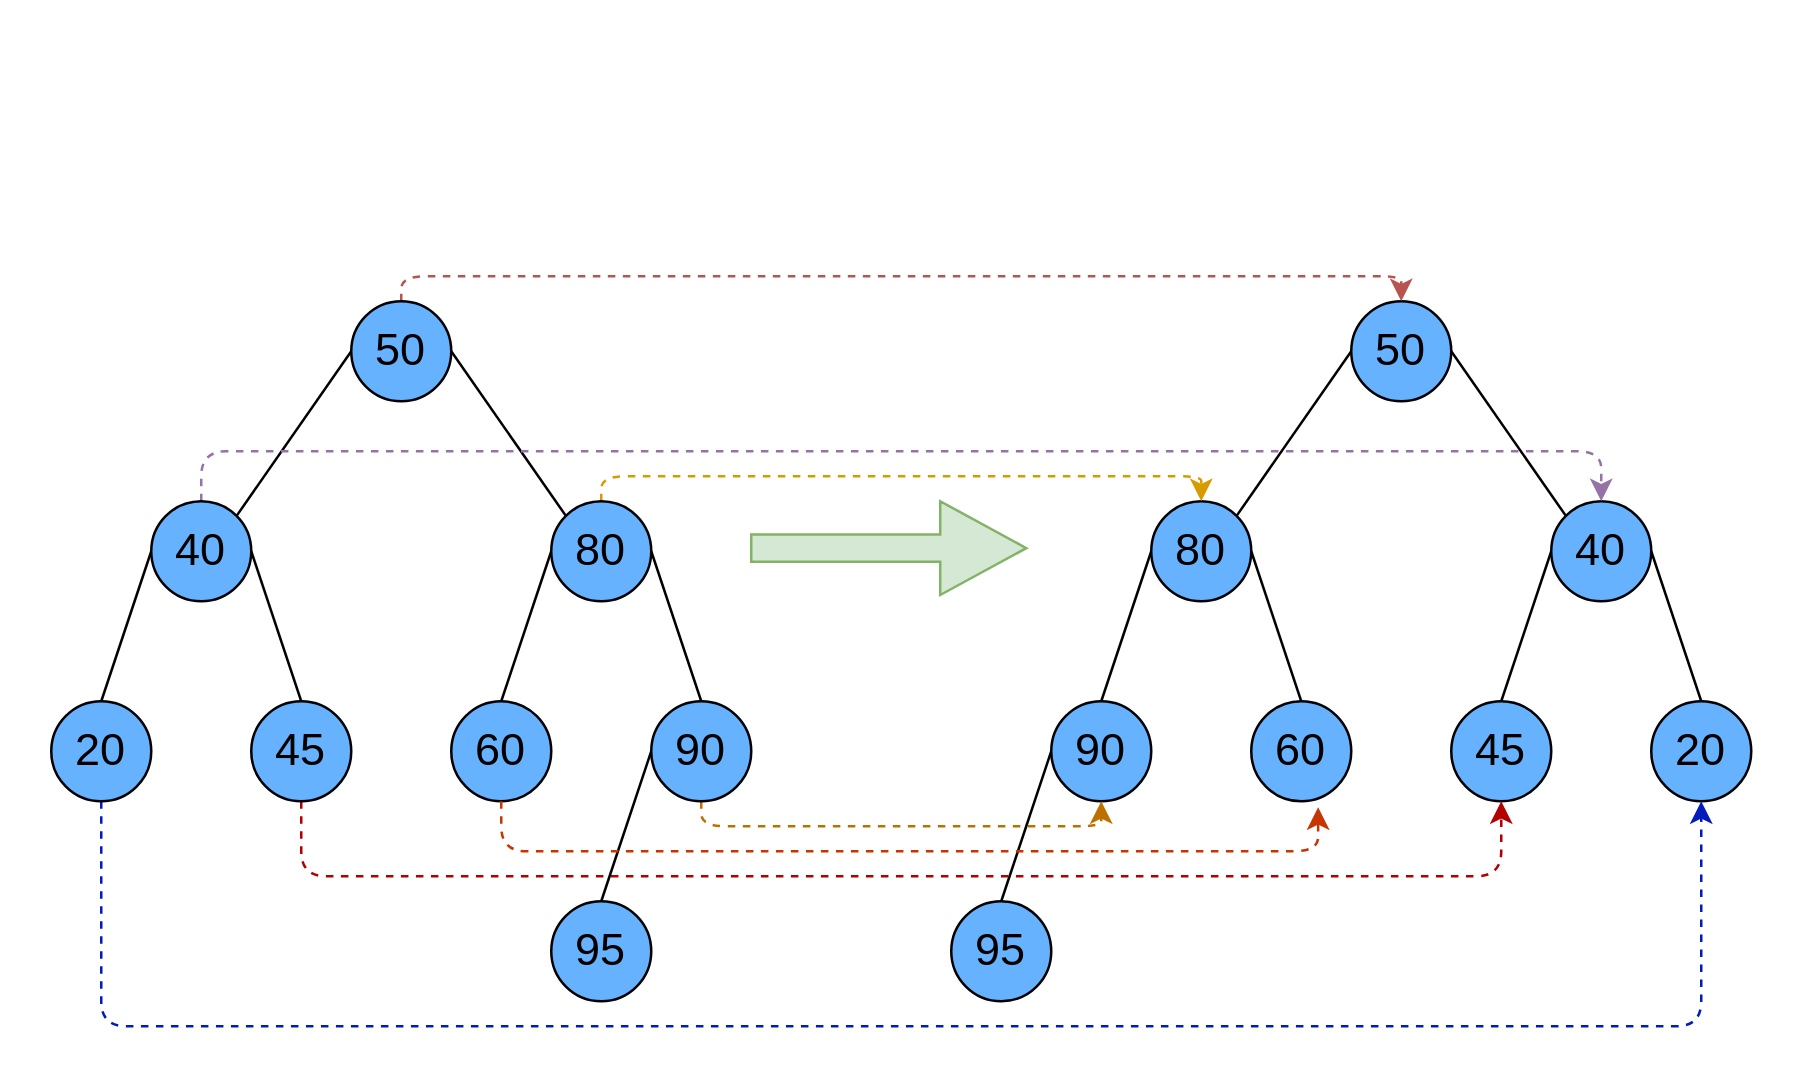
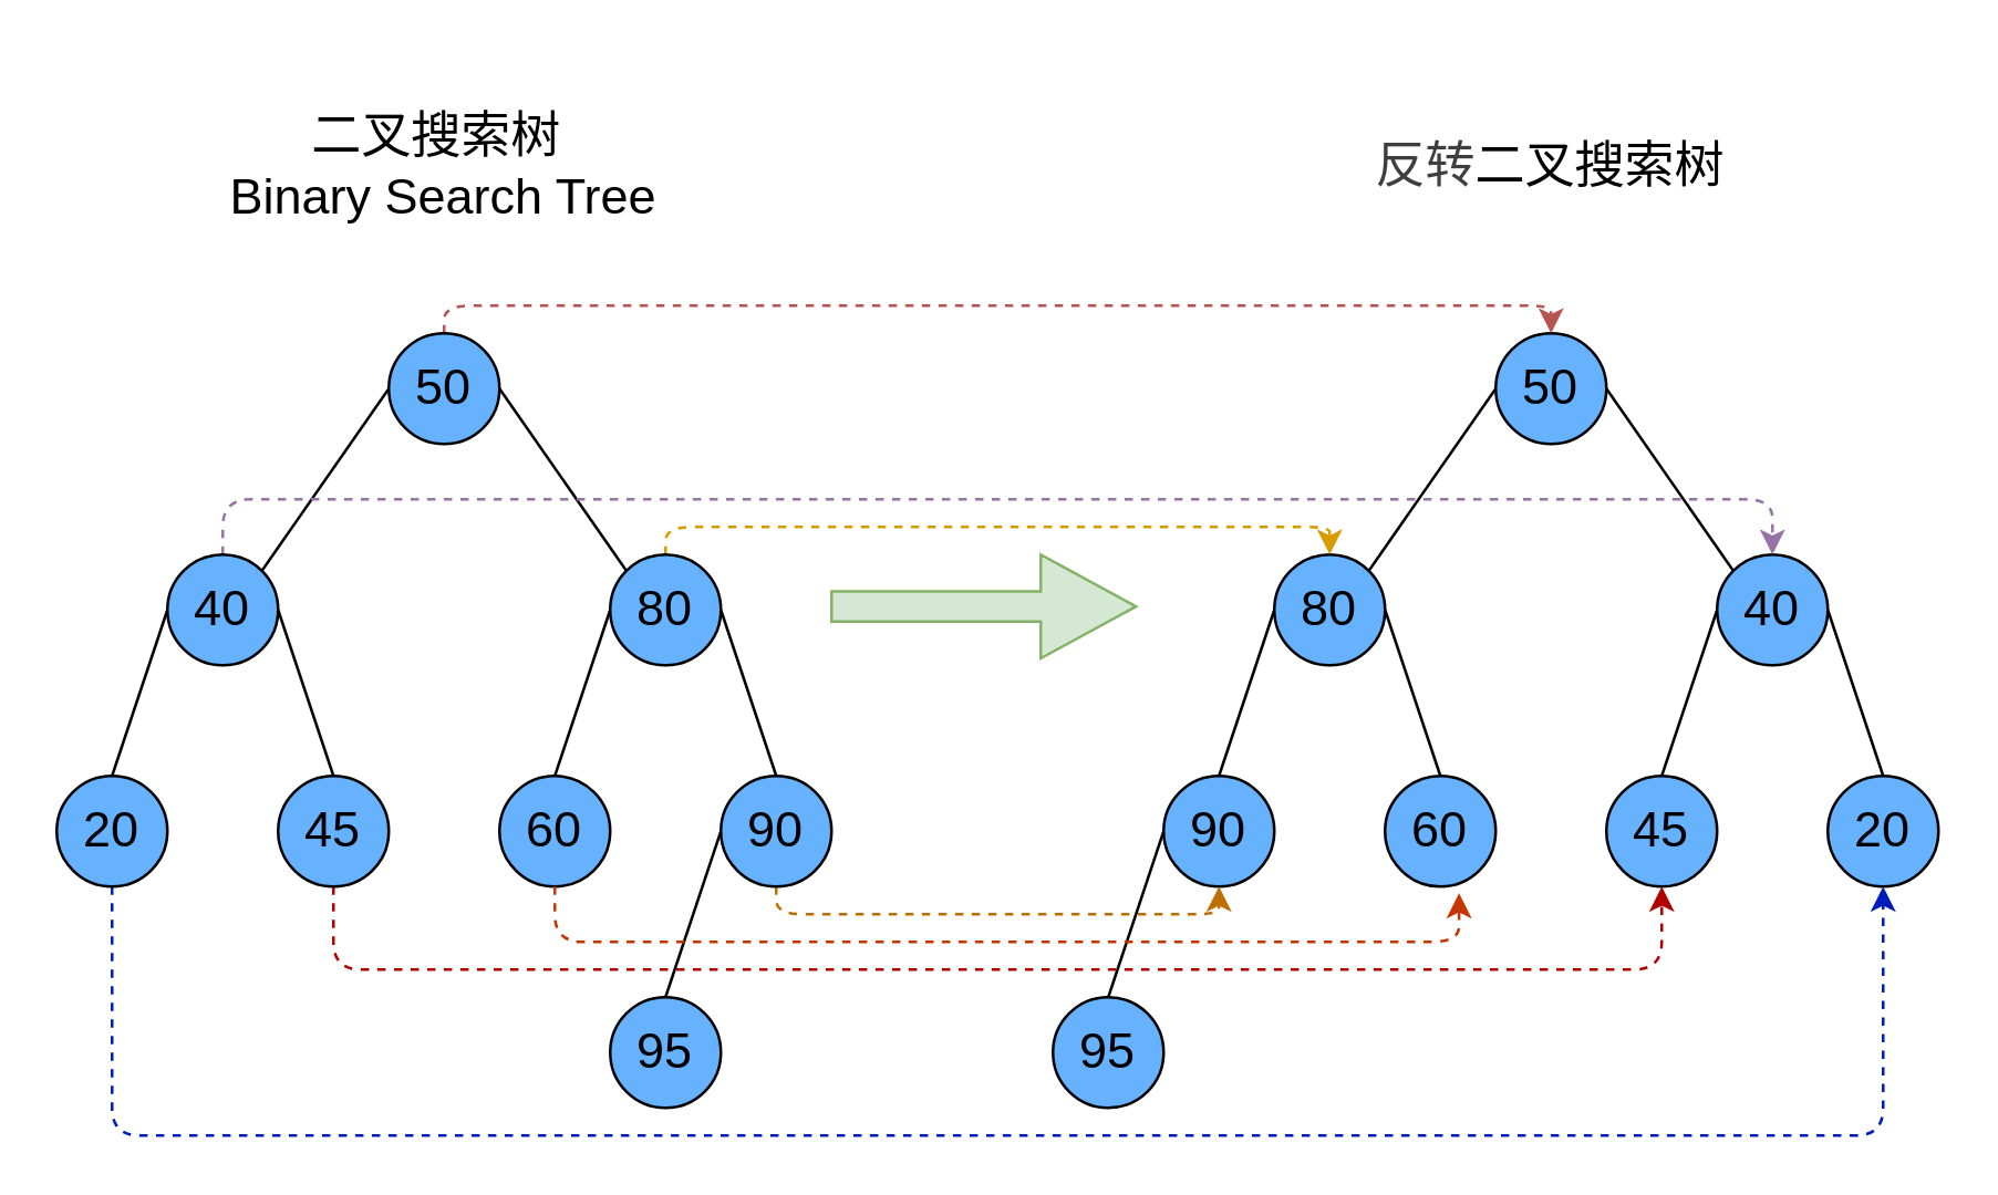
+ <mxCell id="39" value="&lt;font style=&quot;font-size: 18px;&quot;&gt;二叉搜索树&amp;nbsp;&lt;/font&gt;&lt;div&gt;&lt;font style=&quot;font-size: 18px;&quot;&gt;Binary Search Tree&lt;/font&gt;&lt;/div&gt;" style="text;html=1;align=center;verticalAlign=middle;whiteSpace=wrap;rounded=0;" vertex="1" parent="1"><mxGeometry x="30" y="20" width="260" height="80" as="geometry" /></mxCell>
+ <mxCell id="17" value="&lt;font style=&quot;font-size: 18px;&quot;&gt;&lt;span style=&quot;color: rgb(63, 63, 63);&quot;&gt;反转&lt;/span&gt;二叉搜索树&lt;/font&gt;" style="text;html=1;align=center;verticalAlign=middle;whiteSpace=wrap;rounded=0;" parent="1" vertex="1"><mxGeometry x="430" y="30" width="260" height="60" as="geometry" /></mxCell>
